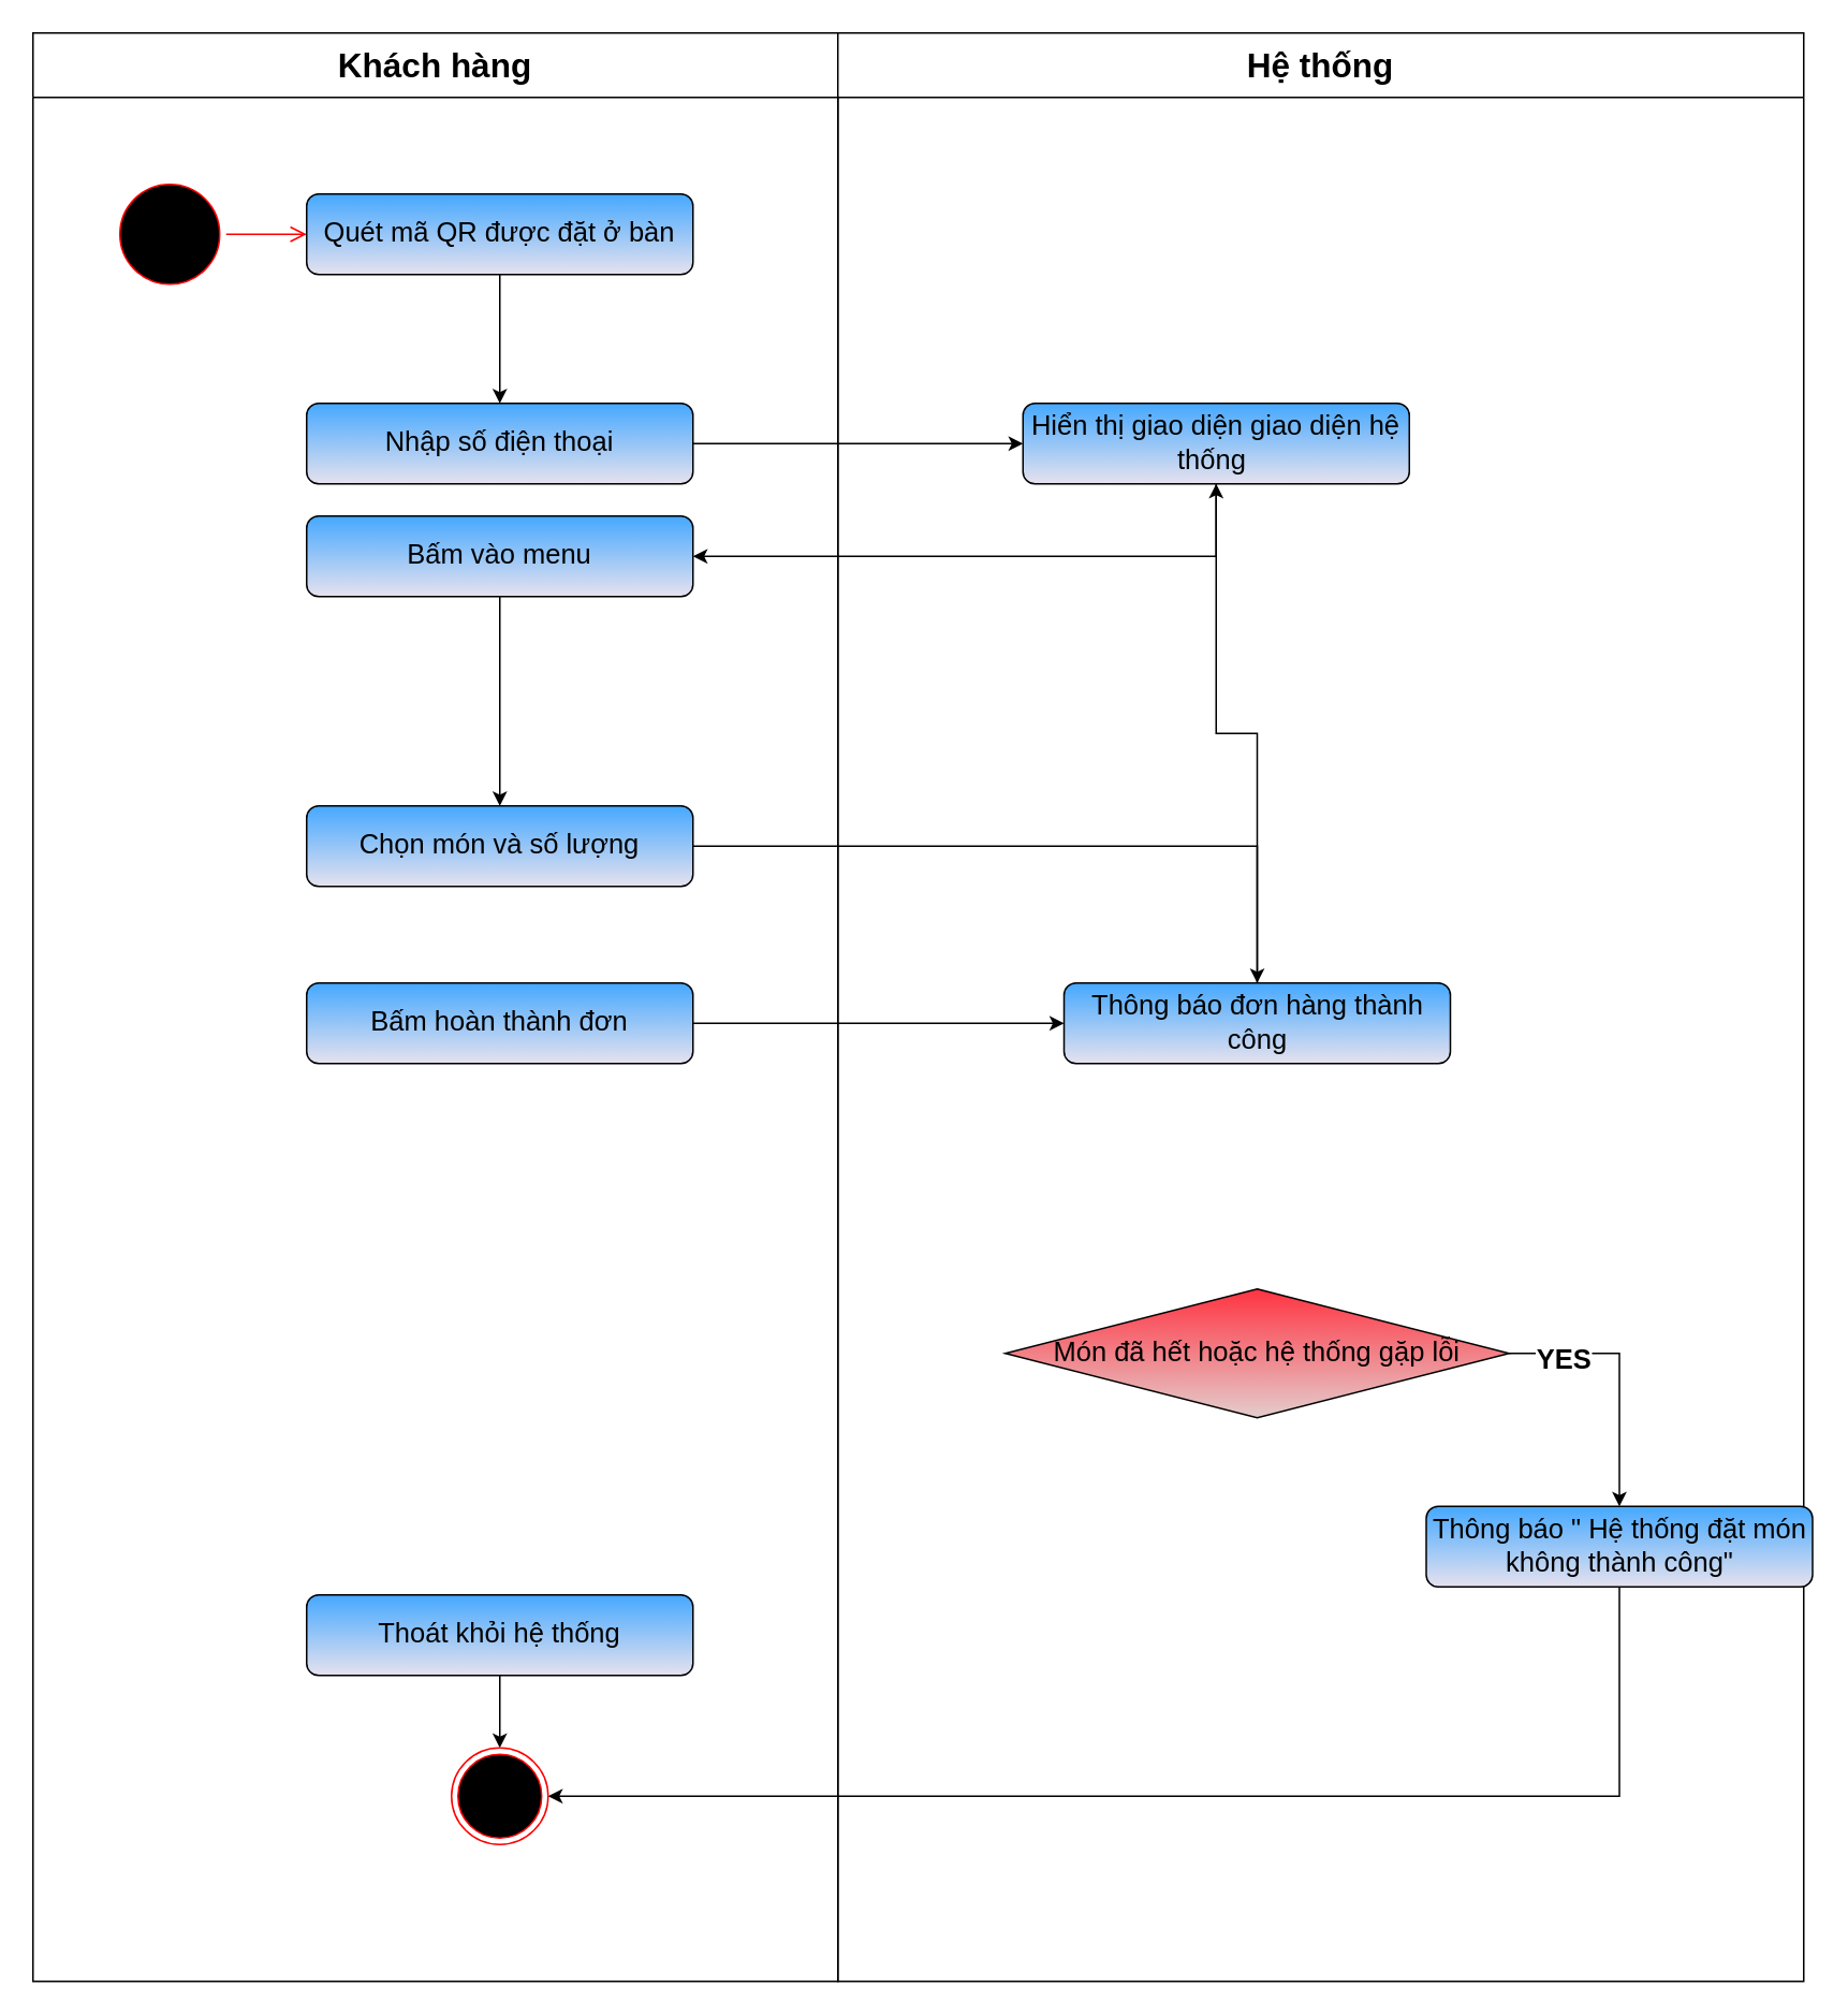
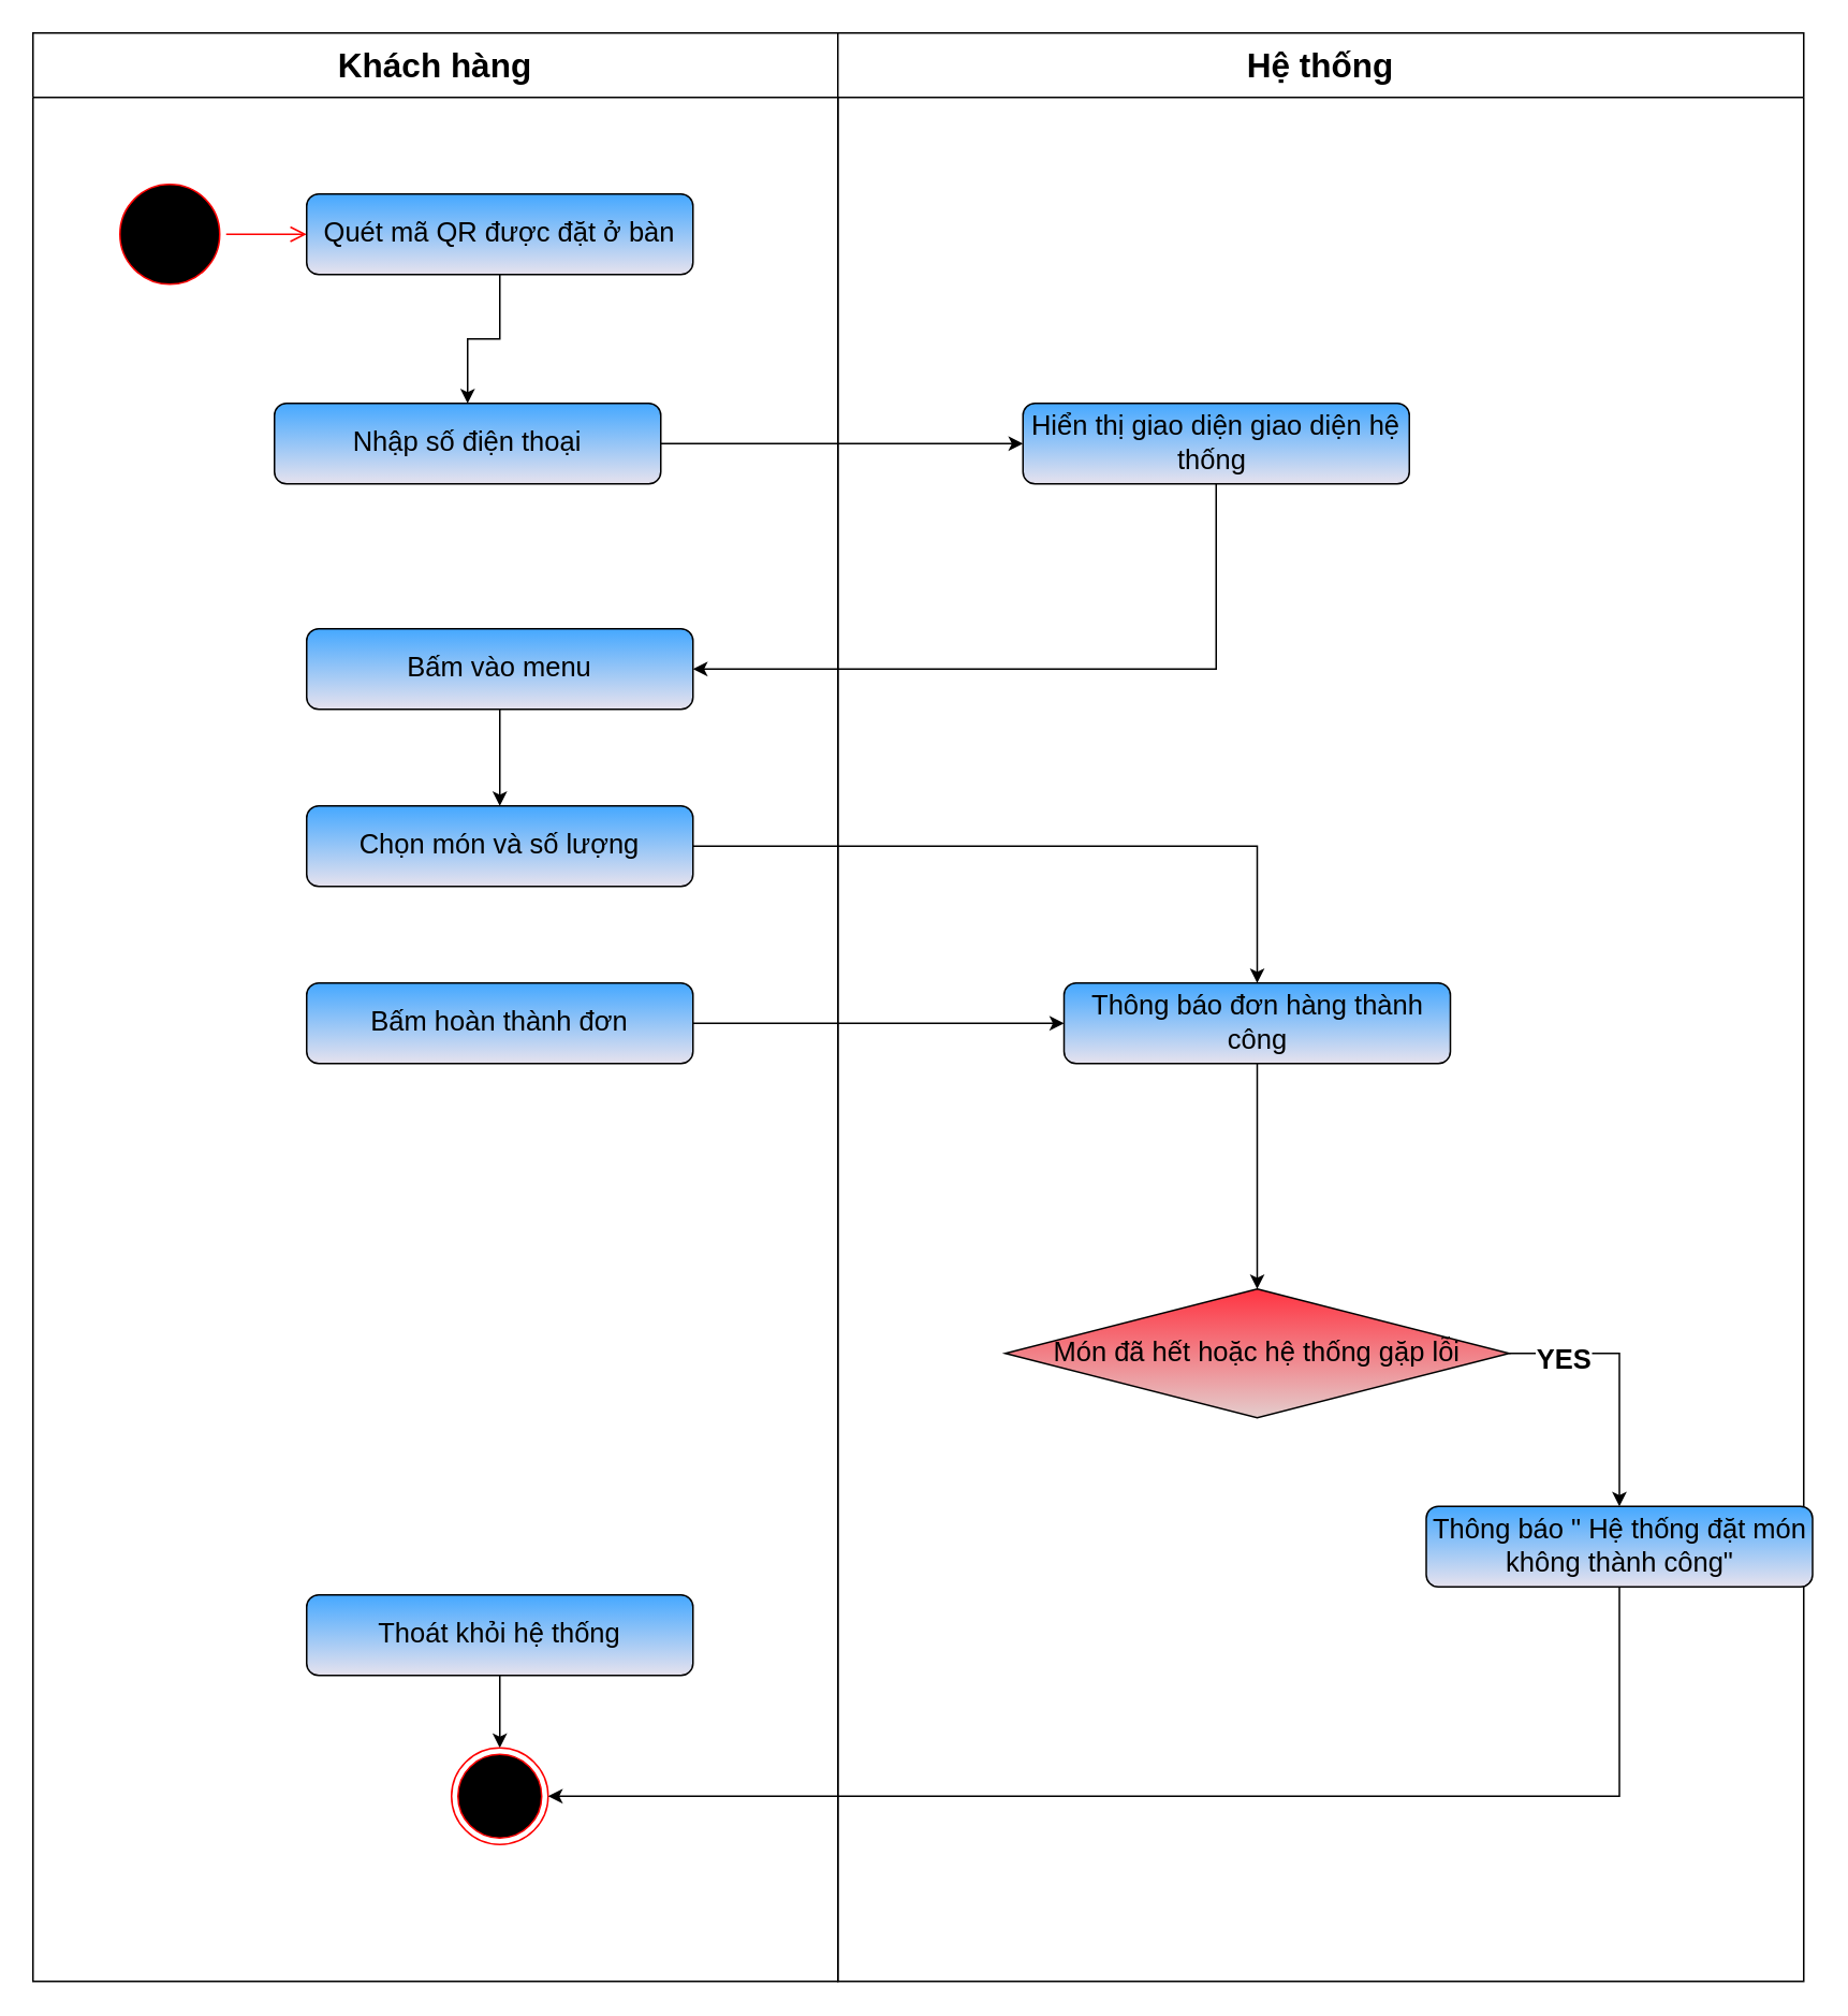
- <mxCell id="7" value="Nhập số điện thoại" style="rounded=1;whiteSpace=wrap;html=1;fontSize=17;fillColor=#45A8FF;gradientColor=#E6E2EE;" parent="2" vertex="1"><mxGeometry x="170" y="230" width="240" height="50" as="geometry" /></mxCell>
+ <mxCell id="7" value="Nhập số điện thoại" style="rounded=1;whiteSpace=wrap;html=1;fontSize=17;fillColor=#45A8FF;gradientColor=#E6E2EE;" parent="2" vertex="1"><mxGeometry x="150" y="230" width="240" height="50" as="geometry" /></mxCell>
- <mxCell id="9" value="Bấm vào menu" style="rounded=1;whiteSpace=wrap;html=1;fontSize=17;fillColor=#45A8FF;gradientColor=#E6E2EE;" parent="2" vertex="1"><mxGeometry x="170" y="300" width="240" height="50" as="geometry" /></mxCell>
+ <mxCell id="9" value="Bấm vào menu" style="rounded=1;whiteSpace=wrap;html=1;fontSize=17;fillColor=#45A8FF;gradientColor=#E6E2EE;" parent="2" vertex="1"><mxGeometry x="170" y="370" width="240" height="50" as="geometry" /></mxCell>
- <mxCell id="22" style="edgeStyle=orthogonalEdgeStyle;rounded=0;orthogonalLoop=1;jettySize=auto;html=1;" parent="16" source="23" target="17" edge="1"><mxGeometry relative="1" as="geometry" /></mxCell>
+ <mxCell id="22" style="edgeStyle=orthogonalEdgeStyle;rounded=0;orthogonalLoop=1;jettySize=auto;html=1;entryX=0.5;entryY=0;entryDx=0;entryDy=0;" parent="16" source="23" target="20" edge="1"><mxGeometry relative="1" as="geometry" /></mxCell>
